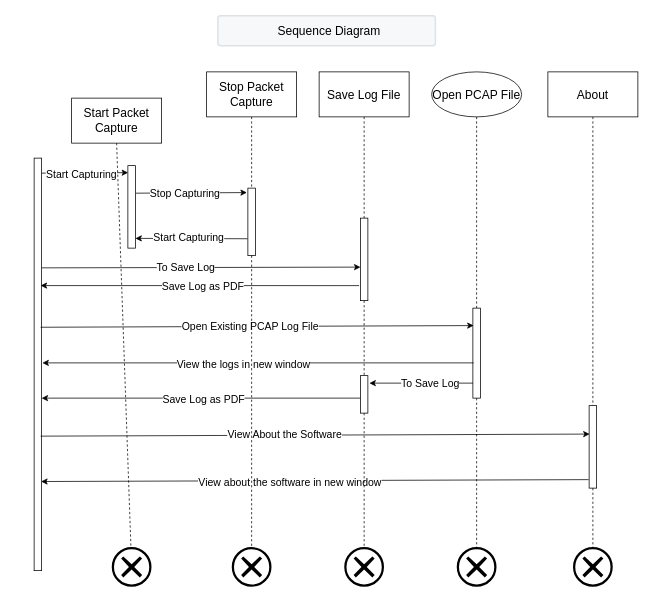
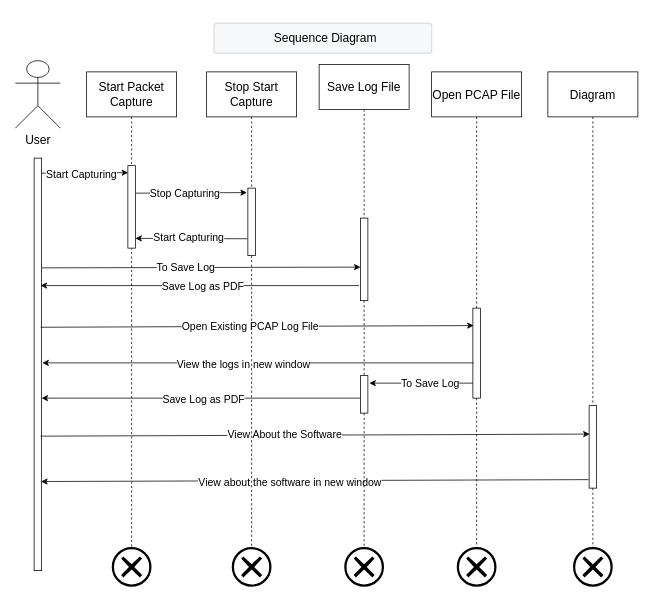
- <mxCell id="57" value="&lt;font style=&quot;font-size: 16px;&quot;&gt;Sequence Diagram&lt;/font&gt;" style="rounded=1;arcSize=9;fillColor=#F7F8F9;align=center;spacingLeft=5;strokeColor=#DEE1E6;html=1;strokeWidth=2;fontSize=12" vertex="1" parent="2"><mxGeometry x="270" width="290" height="40" as="geometry" /></mxCell>
+ <mxCell id="57" value="&lt;font style=&quot;font-size: 16px;&quot;&gt;Sequence Diagram&lt;/font&gt;" style="rounded=1;arcSize=9;fillColor=#F7F8F9;align=center;spacingLeft=5;strokeColor=#DEE1E6;html=1;strokeWidth=2;fontSize=12" vertex="1" parent="2"><mxGeometry x="265" y="10" width="290" height="40" as="geometry" /></mxCell>
+ <mxCell id="4" value="&lt;font style=&quot;font-size: 16px;&quot;&gt;User&lt;/font&gt;" style="shape=umlActor;verticalLabelPosition=bottom;verticalAlign=top;html=1;outlineConnect=0;" parent="2" vertex="1"><mxGeometry y="60" width="60" height="90" as="geometry" /></mxCell>
- <mxCell id="8" value="&lt;span style=&quot;font-size: 16px;&quot;&gt;Stop Packet Capture&lt;/span&gt;" style="rounded=0;whiteSpace=wrap;html=1;" parent="2" vertex="1"><mxGeometry x="255" y="75" width="120" height="60" as="geometry" /></mxCell>
+ <mxCell id="8" value="&lt;span style=&quot;font-size: 16px;&quot;&gt;Stop Start Capture&lt;/span&gt;" style="rounded=0;whiteSpace=wrap;html=1;" parent="2" vertex="1"><mxGeometry x="255" y="75" width="120" height="60" as="geometry" /></mxCell>
- <mxCell id="9" value="&lt;span style=&quot;font-size: 16px;&quot;&gt;Save Log File&lt;/span&gt;" style="rounded=0;whiteSpace=wrap;html=1;" parent="2" vertex="1"><mxGeometry x="405" y="75" width="120" height="60" as="geometry" /></mxCell>
+ <mxCell id="9" value="&lt;span style=&quot;font-size: 16px;&quot;&gt;Save Log File&lt;/span&gt;" style="rounded=0;whiteSpace=wrap;html=1;" parent="2" vertex="1"><mxGeometry x="405" y="65" width="120" height="60" as="geometry" /></mxCell>
- <mxCell id="15" value="&lt;span style=&quot;font-size: 16px;&quot;&gt;Open PCAP File&lt;/span&gt;" style="ellipse;whiteSpace=wrap;html=1;" parent="2" vertex="1"><mxGeometry x="555" y="75" width="120" height="60" as="geometry" /></mxCell>
+ <mxCell id="15" value="&lt;span style=&quot;font-size: 16px;&quot;&gt;Open PCAP File&lt;/span&gt;" style="rounded=0;whiteSpace=wrap;html=1;" parent="2" vertex="1"><mxGeometry x="555" y="75" width="120" height="60" as="geometry" /></mxCell>
- <mxCell id="3" value="&lt;span style=&quot;font-size: 16px;&quot;&gt;About&lt;/span&gt;" style="rounded=0;whiteSpace=wrap;html=1;" parent="2" vertex="1"><mxGeometry x="710" y="75" width="120" height="60" as="geometry" /></mxCell>
+ <mxCell id="3" value="&lt;span style=&quot;font-size: 16px;&quot;&gt;Diagram&lt;/span&gt;" style="rounded=0;whiteSpace=wrap;html=1;" parent="2" vertex="1"><mxGeometry x="710" y="75" width="120" height="60" as="geometry" /></mxCell>
- <mxCell id="7" value="&lt;span style=&quot;font-size: 16px;&quot;&gt;Start Packet Capture&lt;/span&gt;" style="rounded=0;whiteSpace=wrap;html=1;" parent="2" vertex="1"><mxGeometry x="75" y="110" width="120" height="60" as="geometry" /></mxCell>
+ <mxCell id="7" value="&lt;span style=&quot;font-size: 16px;&quot;&gt;Start Packet Capture&lt;/span&gt;" style="rounded=0;whiteSpace=wrap;html=1;" parent="2" vertex="1"><mxGeometry x="95" y="75" width="120" height="60" as="geometry" /></mxCell>
